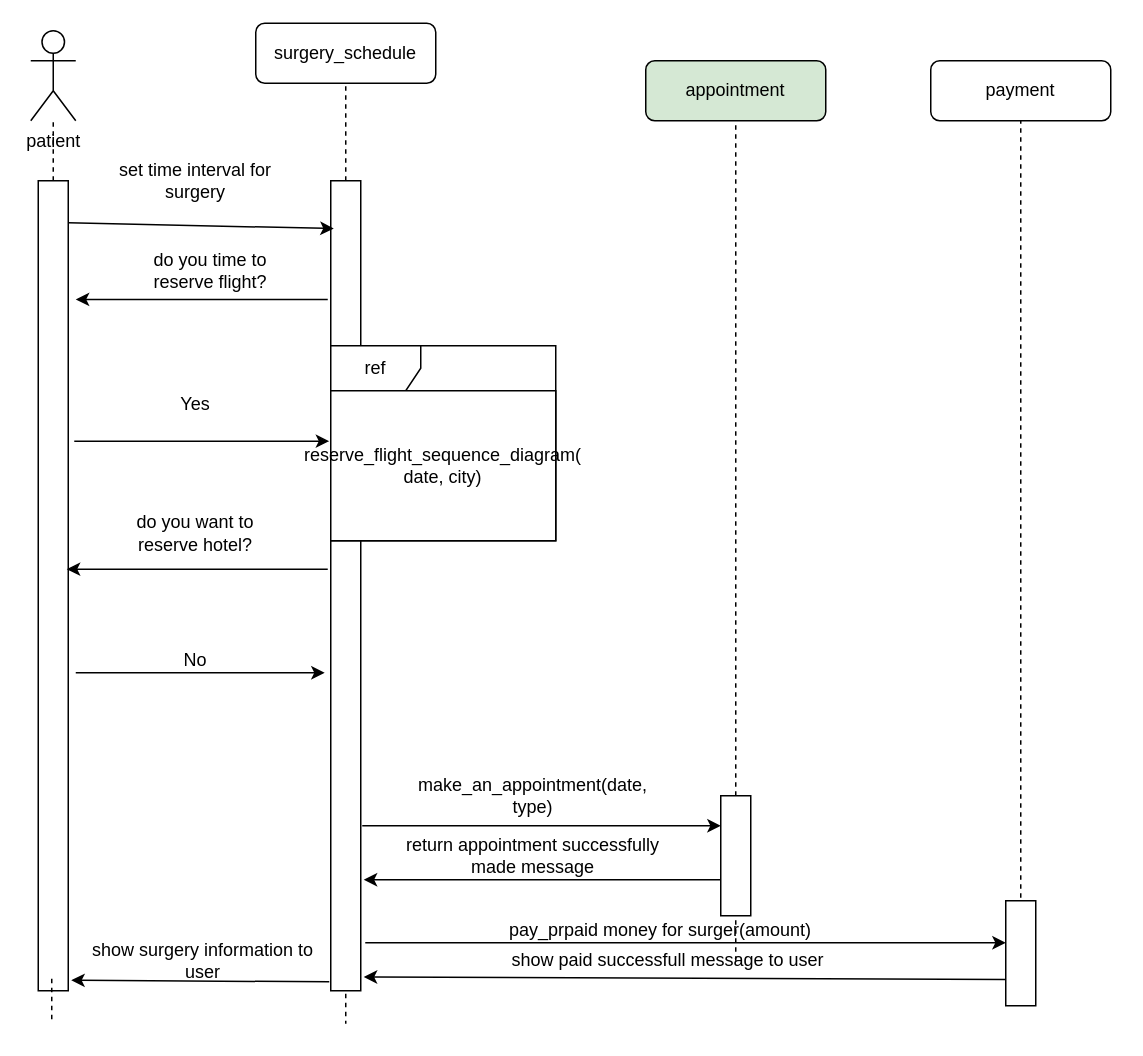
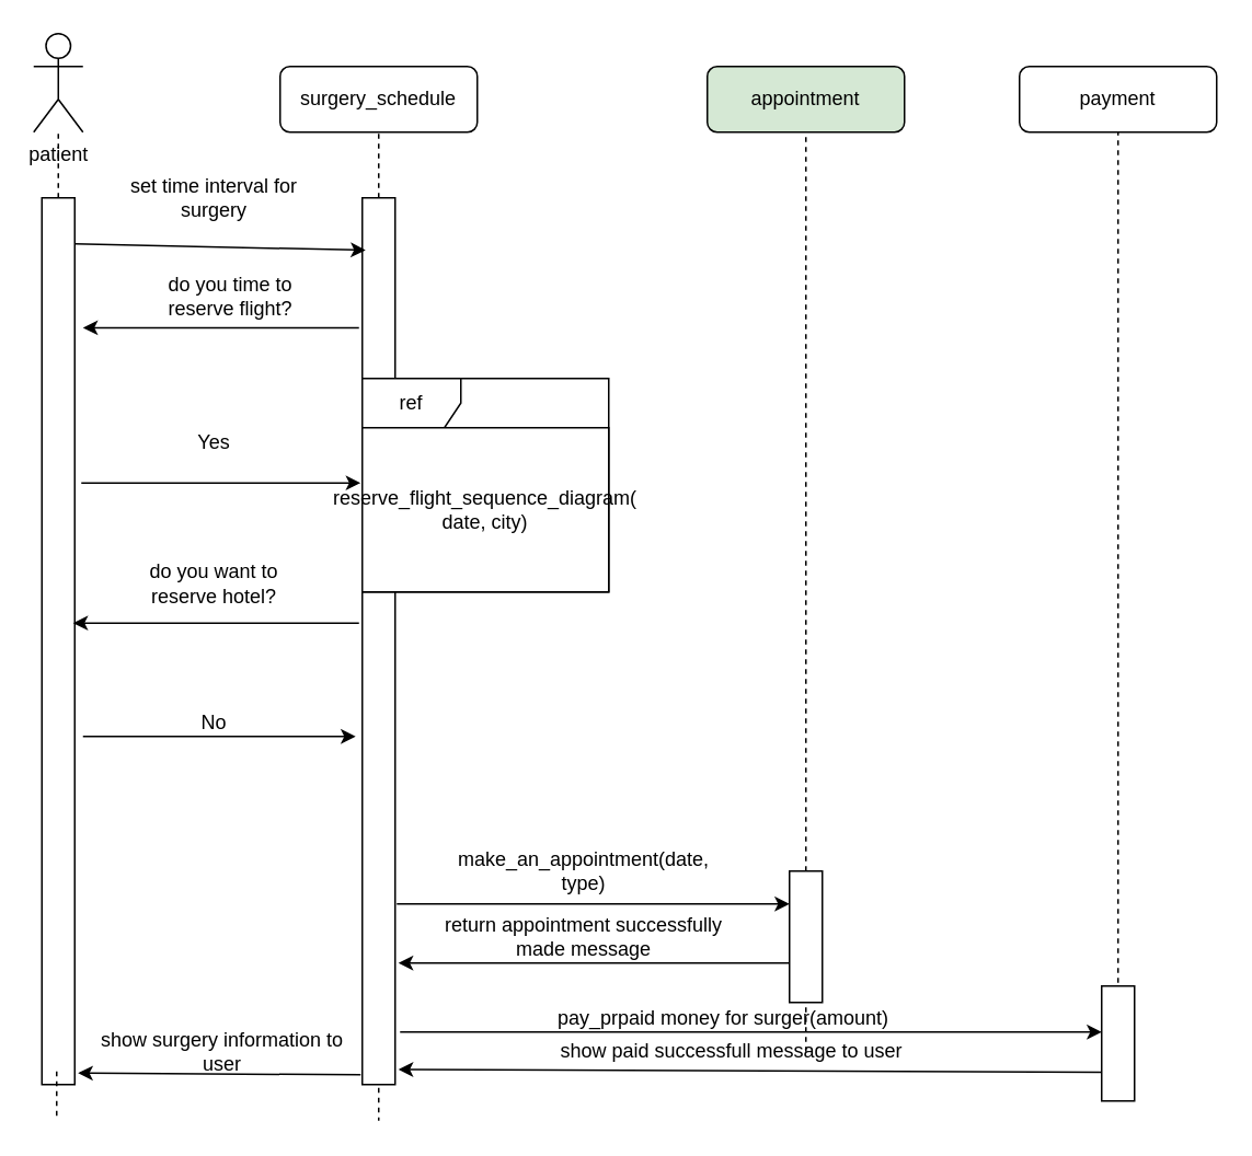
- <mxCell id="6" value="surgery_schedule" style="rounded=1;whiteSpace=wrap;html=1;" parent="1" vertex="1"><mxGeometry x="170" y="15" width="120" height="40" as="geometry" /></mxCell>
+ <mxCell id="6" value="surgery_schedule" style="rounded=1;whiteSpace=wrap;html=1;" parent="1" vertex="1"><mxGeometry x="170" y="40" width="120" height="40" as="geometry" /></mxCell>
